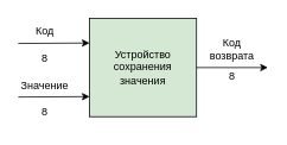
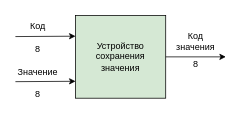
- <mxCell id="6" value="Код возврата" style="text;html=1;strokeColor=none;fillColor=none;align=center;verticalAlign=middle;whiteSpace=wrap;rounded=0;" vertex="1" parent="1"><mxGeometry x="230" y="40" width="60" height="30" as="geometry" /></mxCell>
+ <mxCell id="6" value="Код значения" style="text;html=1;strokeColor=none;fillColor=none;align=center;verticalAlign=middle;whiteSpace=wrap;rounded=0;" vertex="1" parent="1"><mxGeometry x="230" y="40" width="60" height="30" as="geometry" /></mxCell>
